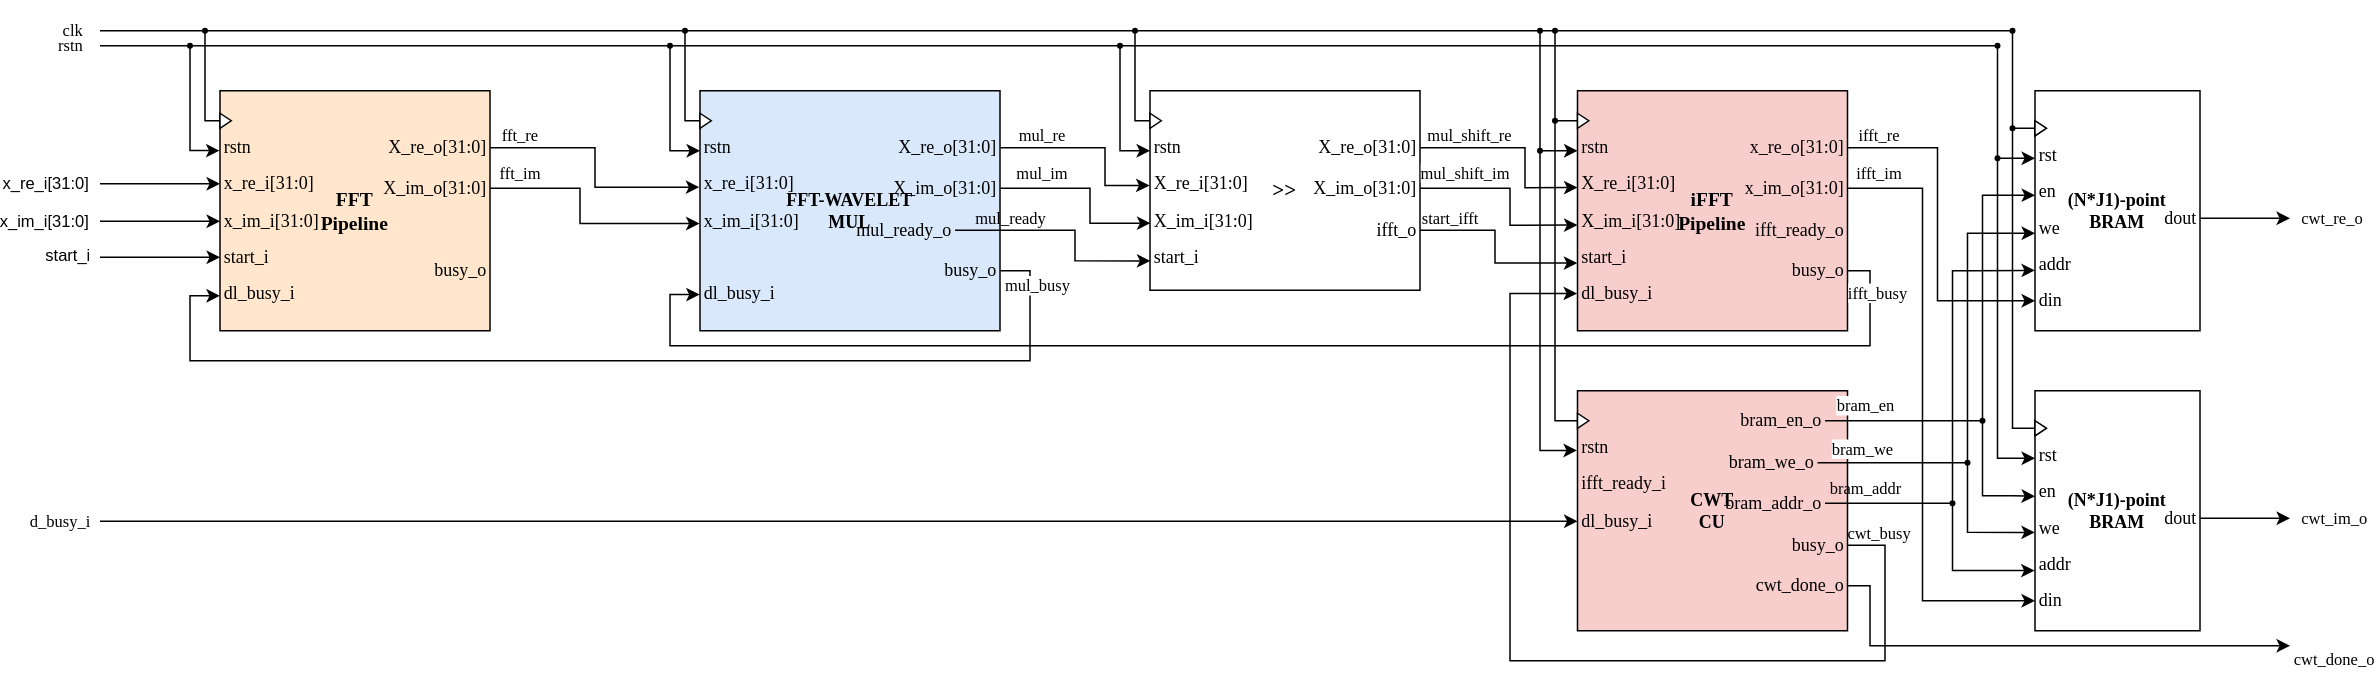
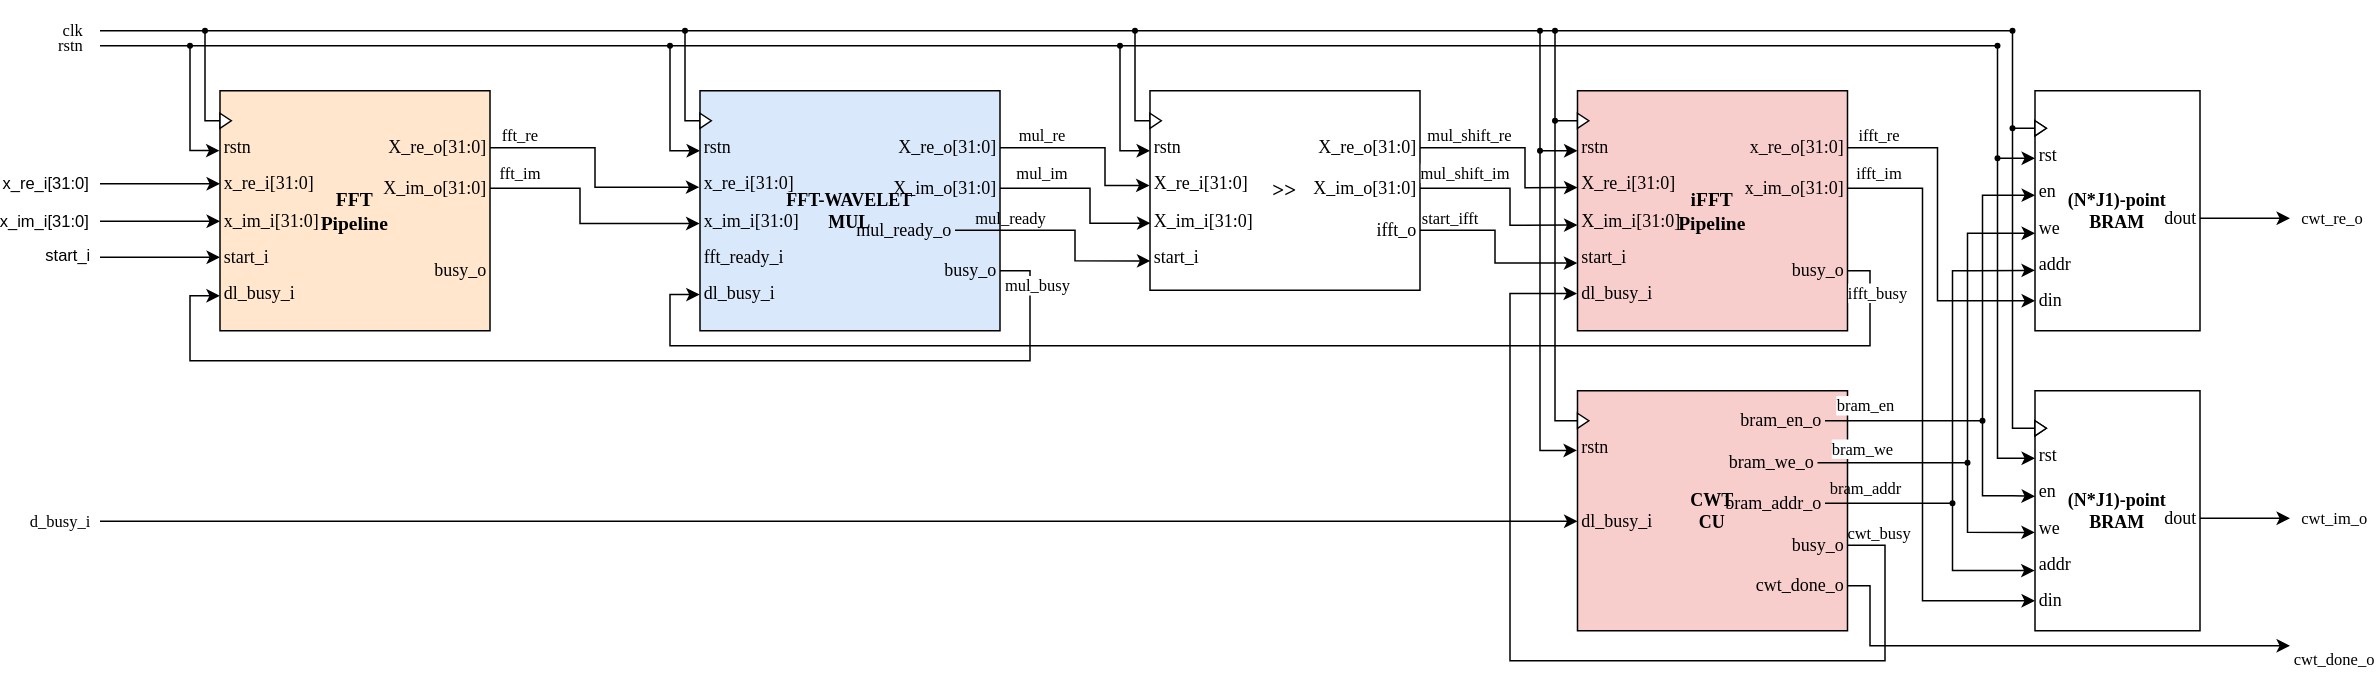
- <mxCell id="26" value="ifft_ready_o" style="text;html=1;align=right;verticalAlign=middle;resizable=0;points=[];autosize=1;strokeColor=none;fillColor=none;fontFamily=NewsGotT;fontSize=12;fontColor=default;spacing=0;spacingRight=3;spacingLeft=-9;spacingBottom=-2;spacingTop=-2;" parent="1" vertex="1"><mxGeometry x="1125" y="143" width="60" height="20" as="geometry" /></mxCell>
+ <mxCell id="32" value="fft_ready_i" style="text;html=1;align=left;verticalAlign=middle;resizable=0;points=[];autosize=1;strokeColor=none;fillColor=none;fontFamily=NewsGotT;fontSize=12;fontColor=default;spacing=0;spacingLeft=3;spacingRight=-10;spacingBottom=-2;spacingTop=-2;" parent="1" vertex="1"><mxGeometry x="420" y="161" width="60" height="20" as="geometry" /></mxCell>
- <mxCell id="78" value="ifft_ready_i" style="text;html=1;align=left;verticalAlign=middle;resizable=0;points=[];autosize=1;strokeColor=none;fillColor=none;spacing=0;fontFamily=NewsGotT;spacingLeft=3;spacingRight=-10;spacingBottom=-2;spacingTop=-2;" parent="1" vertex="1"><mxGeometry x="1005" y="312" width="55" height="20" as="geometry" /></mxCell>
